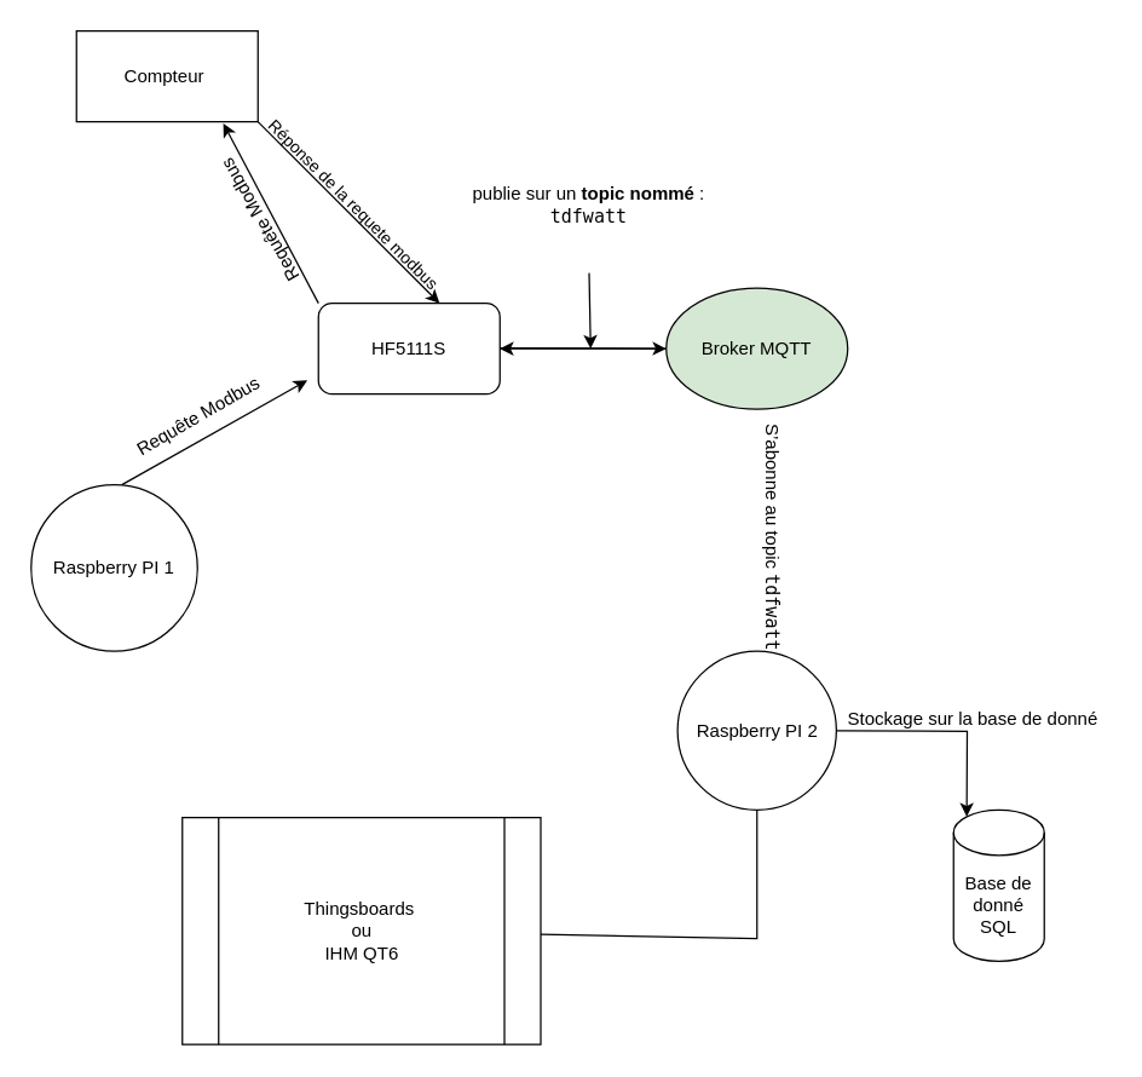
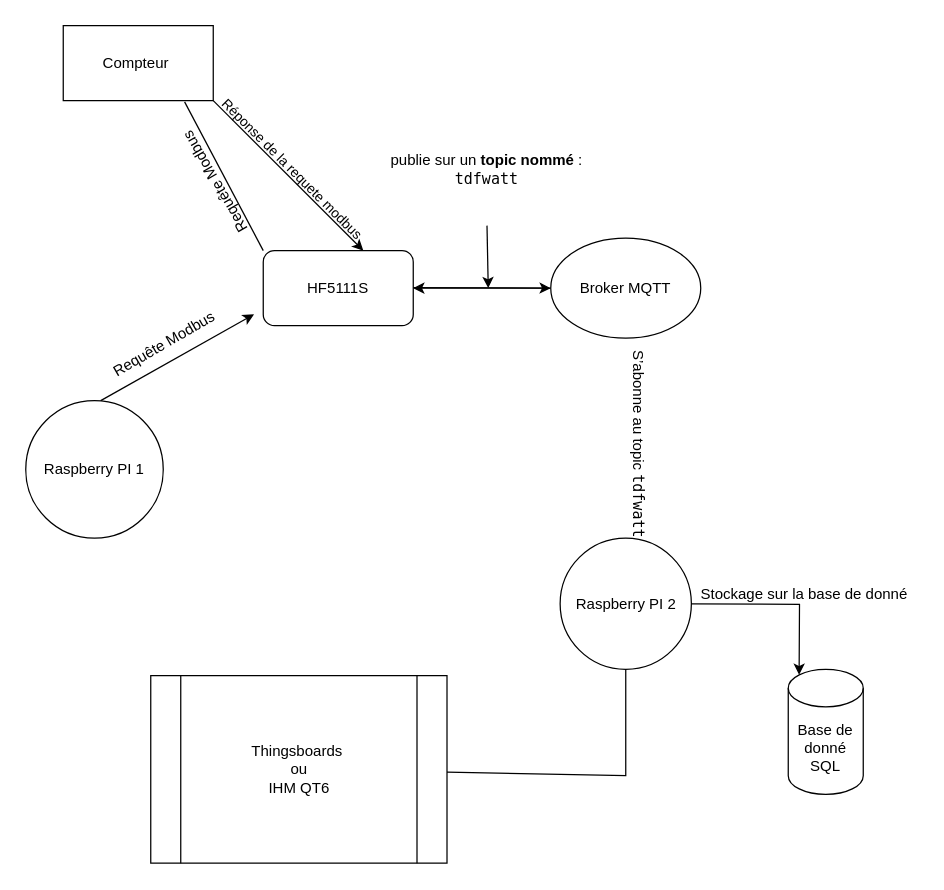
- <mxCell id="6" value="" style="endArrow=classic;html=1;rounded=0;entryX=0.809;entryY=1.017;entryDx=0;entryDy=0;entryPerimeter=0;exitX=0;exitY=0;exitDx=0;exitDy=0;" edge="1" parent="1" source="4" target="5"><mxGeometry width="50" height="50" relative="1" as="geometry"><mxPoint x="180" y="130" as="sourcePoint" /><mxPoint x="230" y="80" as="targetPoint" /></mxGeometry></mxCell>
+ <mxCell id="6" value="" style="endArrow=none;html=1;rounded=0;entryX=0.809;entryY=1.017;entryDx=0;entryDy=0;entryPerimeter=0;exitX=0;exitY=0;exitDx=0;exitDy=0;" edge="1" parent="1" source="4" target="5"><mxGeometry width="50" height="50" relative="1" as="geometry"><mxPoint x="180" y="130" as="sourcePoint" /><mxPoint x="230" y="80" as="targetPoint" /></mxGeometry></mxCell>
- <mxCell id="12" value="Broker MQTT" style="ellipse;whiteSpace=wrap;html=1;fillColor=#d5e8d4;" vertex="1" parent="1"><mxGeometry x="440" y="190" width="120" height="80" as="geometry" /></mxCell>
+ <mxCell id="12" value="Broker MQTT" style="ellipse;whiteSpace=wrap;html=1;" vertex="1" parent="1"><mxGeometry x="440" y="190" width="120" height="80" as="geometry" /></mxCell>
